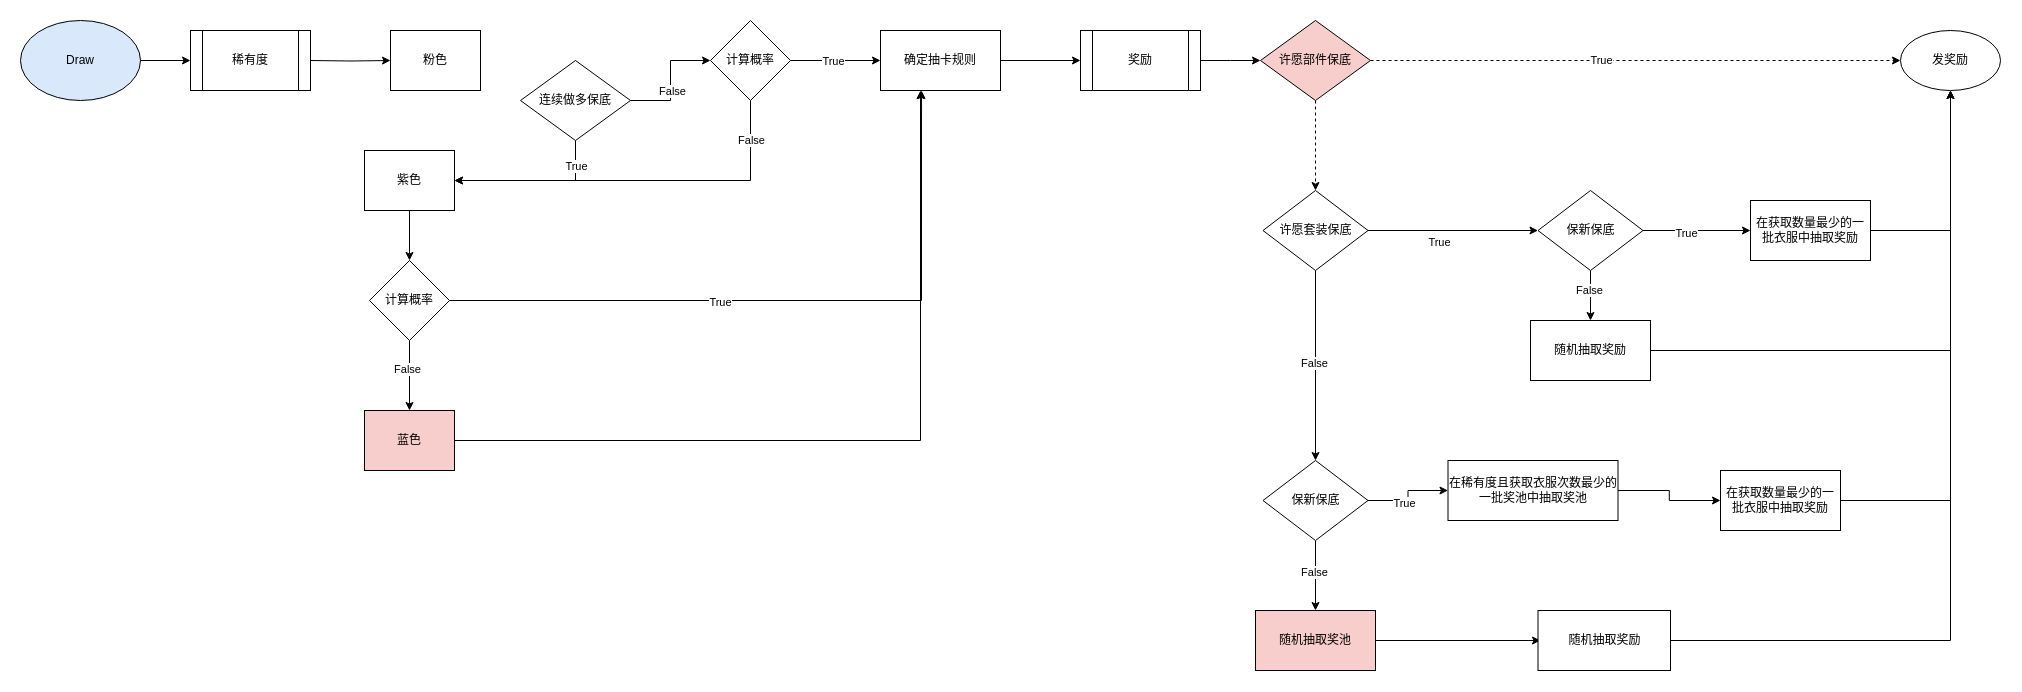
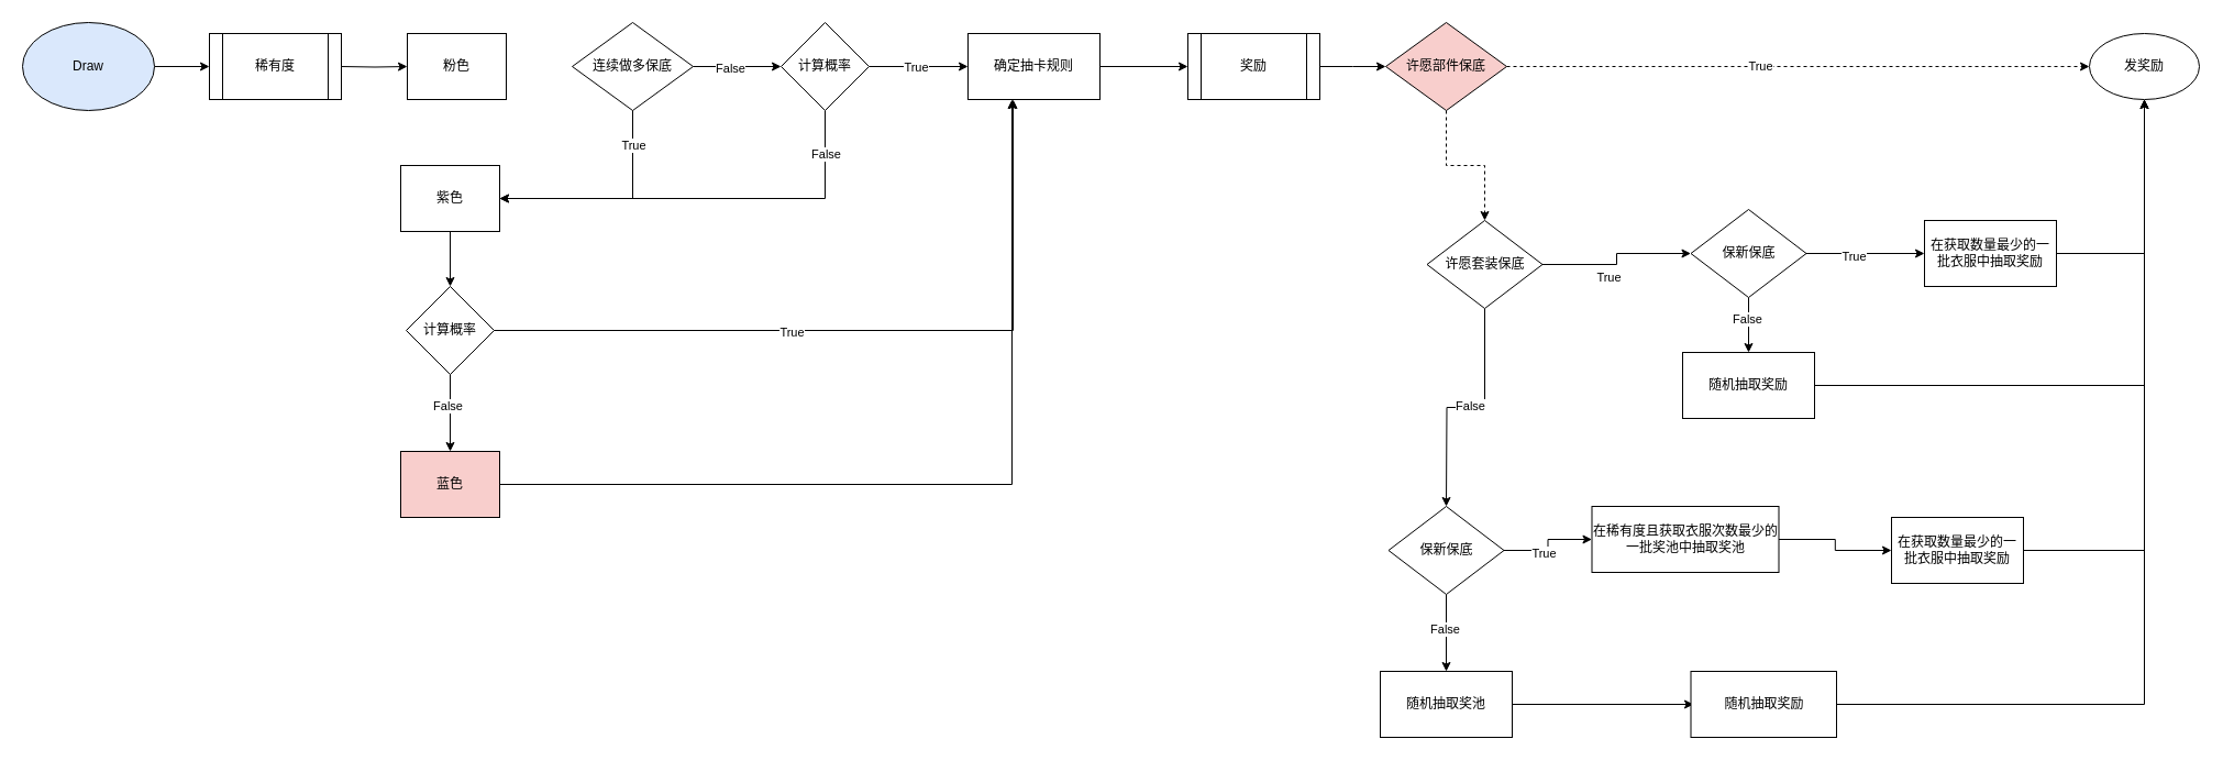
- <mxCell id="22" value="粉色" style="rounded=0;whiteSpace=wrap;html=1;" vertex="1" parent="1"><mxGeometry x="390" y="30" width="90" height="60" as="geometry" /></mxCell>
+ <mxCell id="22" value="粉色" style="rounded=0;whiteSpace=wrap;html=1;" vertex="1" parent="1"><mxGeometry x="370" y="30" width="90" height="60" as="geometry" /></mxCell>
- <mxCell id="7" value="连续做多保底" style="rhombus;whiteSpace=wrap;html=1;rounded=0;" vertex="1" parent="1"><mxGeometry x="520" y="60" width="110" height="80" as="geometry" /></mxCell>
+ <mxCell id="7" value="连续做多保底" style="rhombus;whiteSpace=wrap;html=1;rounded=0;" vertex="1" parent="1"><mxGeometry x="520" y="20" width="110" height="80" as="geometry" /></mxCell>
- <mxCell id="39" value="许愿套装保底" style="rhombus;whiteSpace=wrap;html=1;" vertex="1" parent="1"><mxGeometry x="1262.5" y="190" width="105" height="80" as="geometry" /></mxCell>
+ <mxCell id="39" value="许愿套装保底" style="rhombus;whiteSpace=wrap;html=1;" vertex="1" parent="1"><mxGeometry x="1297.5" y="200" width="105" height="80" as="geometry" /></mxCell>
- <mxCell id="59" value="随机抽取奖池" style="whiteSpace=wrap;html=1;fillColor=#f8cecc;" vertex="1" parent="1"><mxGeometry x="1255" y="610" width="120" height="60" as="geometry" /></mxCell>
+ <mxCell id="59" value="随机抽取奖池" style="whiteSpace=wrap;html=1;" vertex="1" parent="1"><mxGeometry x="1255" y="610" width="120" height="60" as="geometry" /></mxCell>
